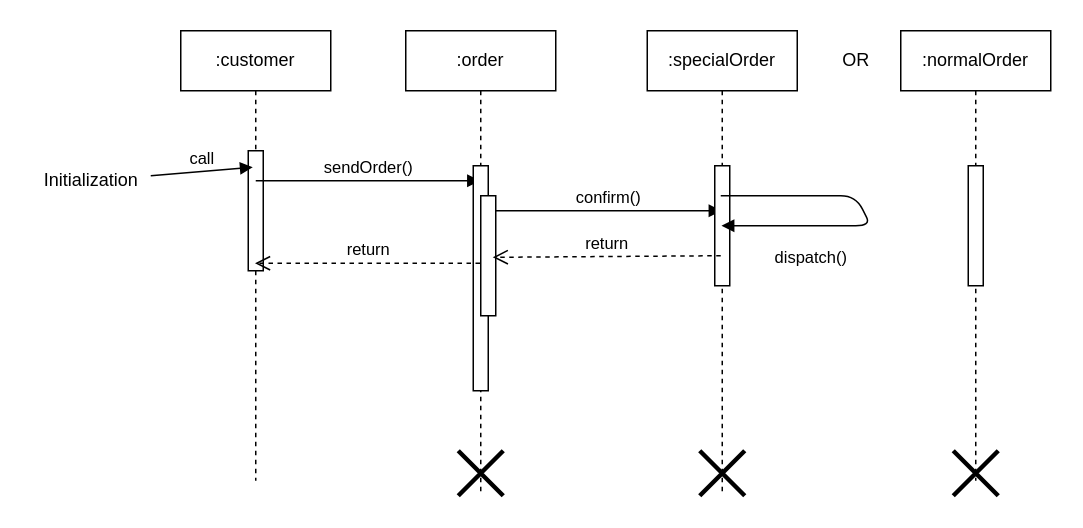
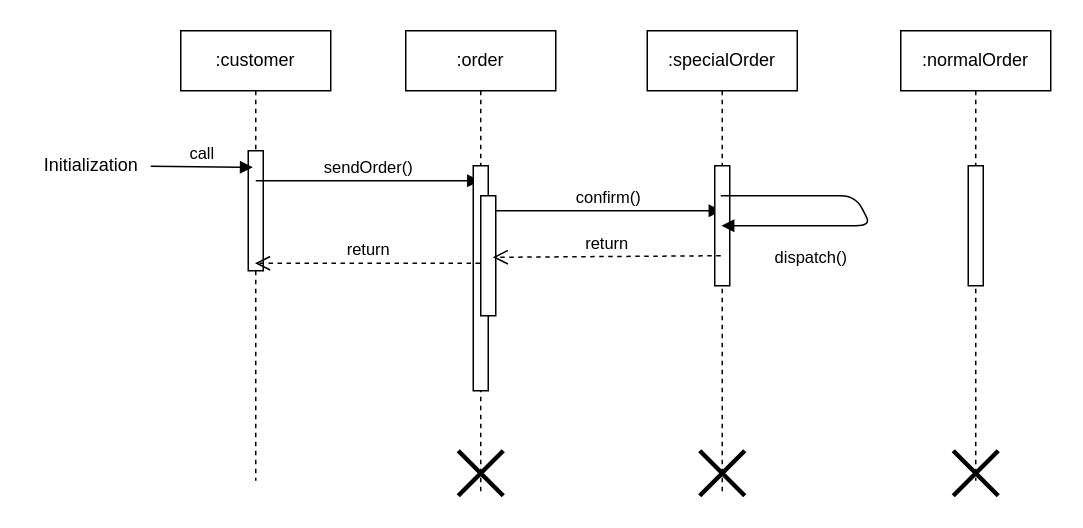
- <mxCell id="18" value="OR" style="text;html=1;align=center;verticalAlign=middle;resizable=0;points=[];autosize=1;" vertex="1" parent="1"><mxGeometry x="555" y="30" width="30" height="20" as="geometry" /></mxCell>
- <mxCell id="16" value="Initialization" style="text;html=1;align=center;verticalAlign=middle;resizable=0;points=[];autosize=1;" vertex="1" parent="1"><mxGeometry x="20" y="110" width="80" height="20" as="geometry" /></mxCell>
+ <mxCell id="16" value="Initialization" style="text;html=1;align=center;verticalAlign=middle;resizable=0;points=[];autosize=1;" vertex="1" parent="1"><mxGeometry x="20" y="100" width="80" height="20" as="geometry" /></mxCell>
